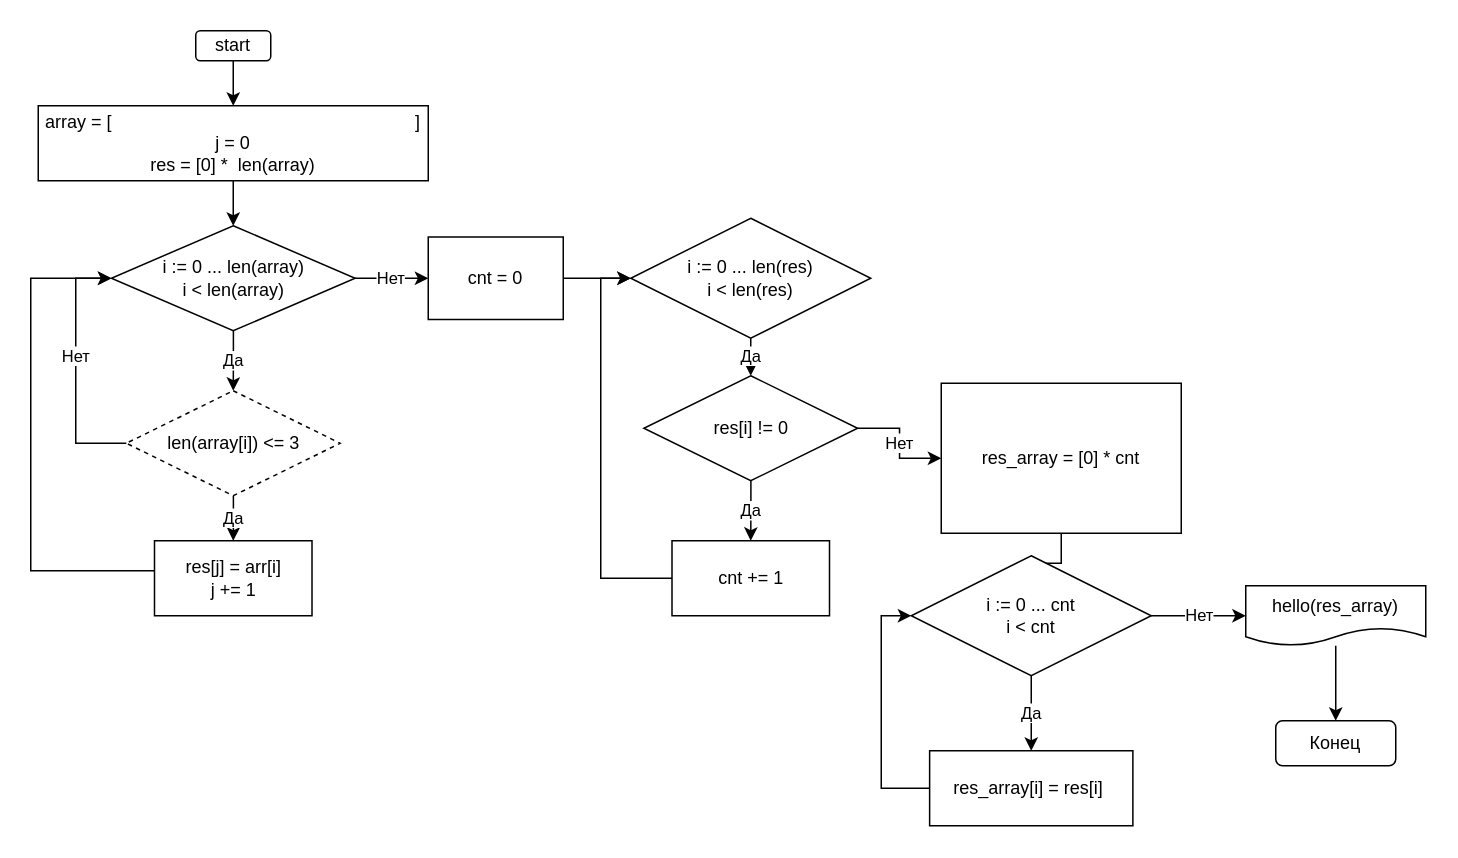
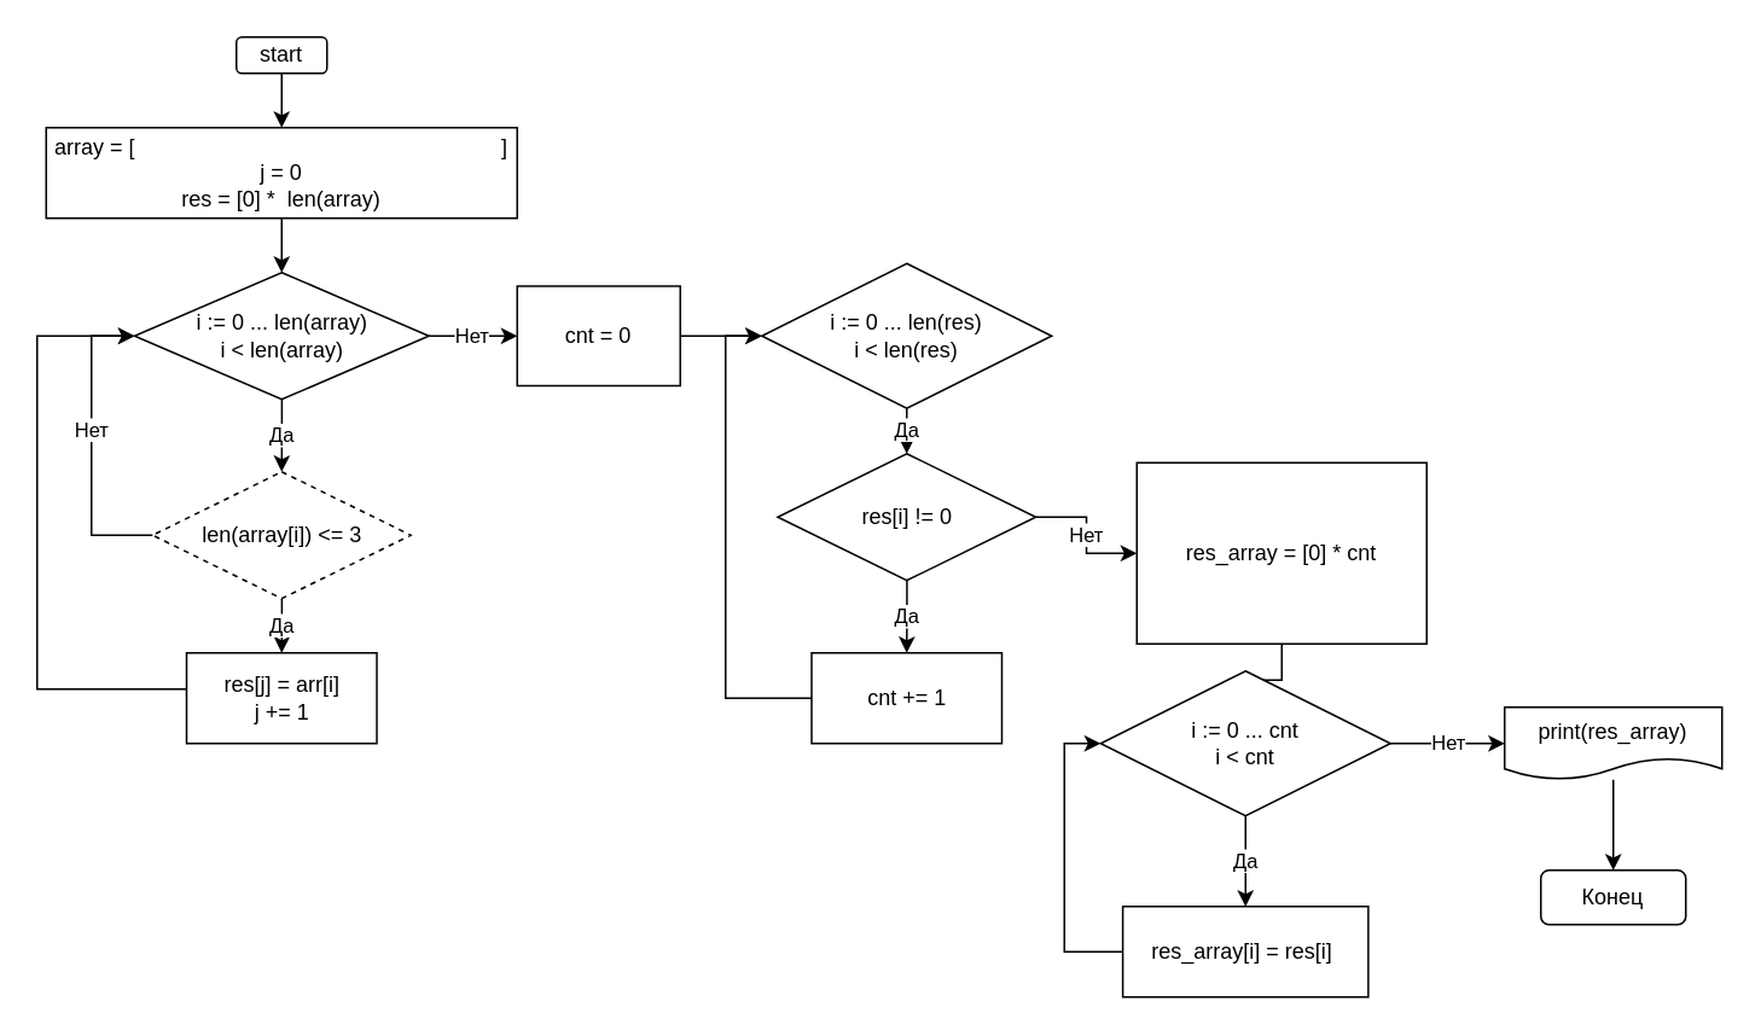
- <mxCell id="31" value="hello(res_array)" style="shape=document;whiteSpace=wrap;html=1;boundedLbl=1;" parent="1" vertex="1"><mxGeometry x="830" y="390" width="120" height="40" as="geometry" /></mxCell>
+ <mxCell id="31" value="print(res_array)" style="shape=document;whiteSpace=wrap;html=1;boundedLbl=1;" parent="1" vertex="1"><mxGeometry x="830" y="390" width="120" height="40" as="geometry" /></mxCell>
